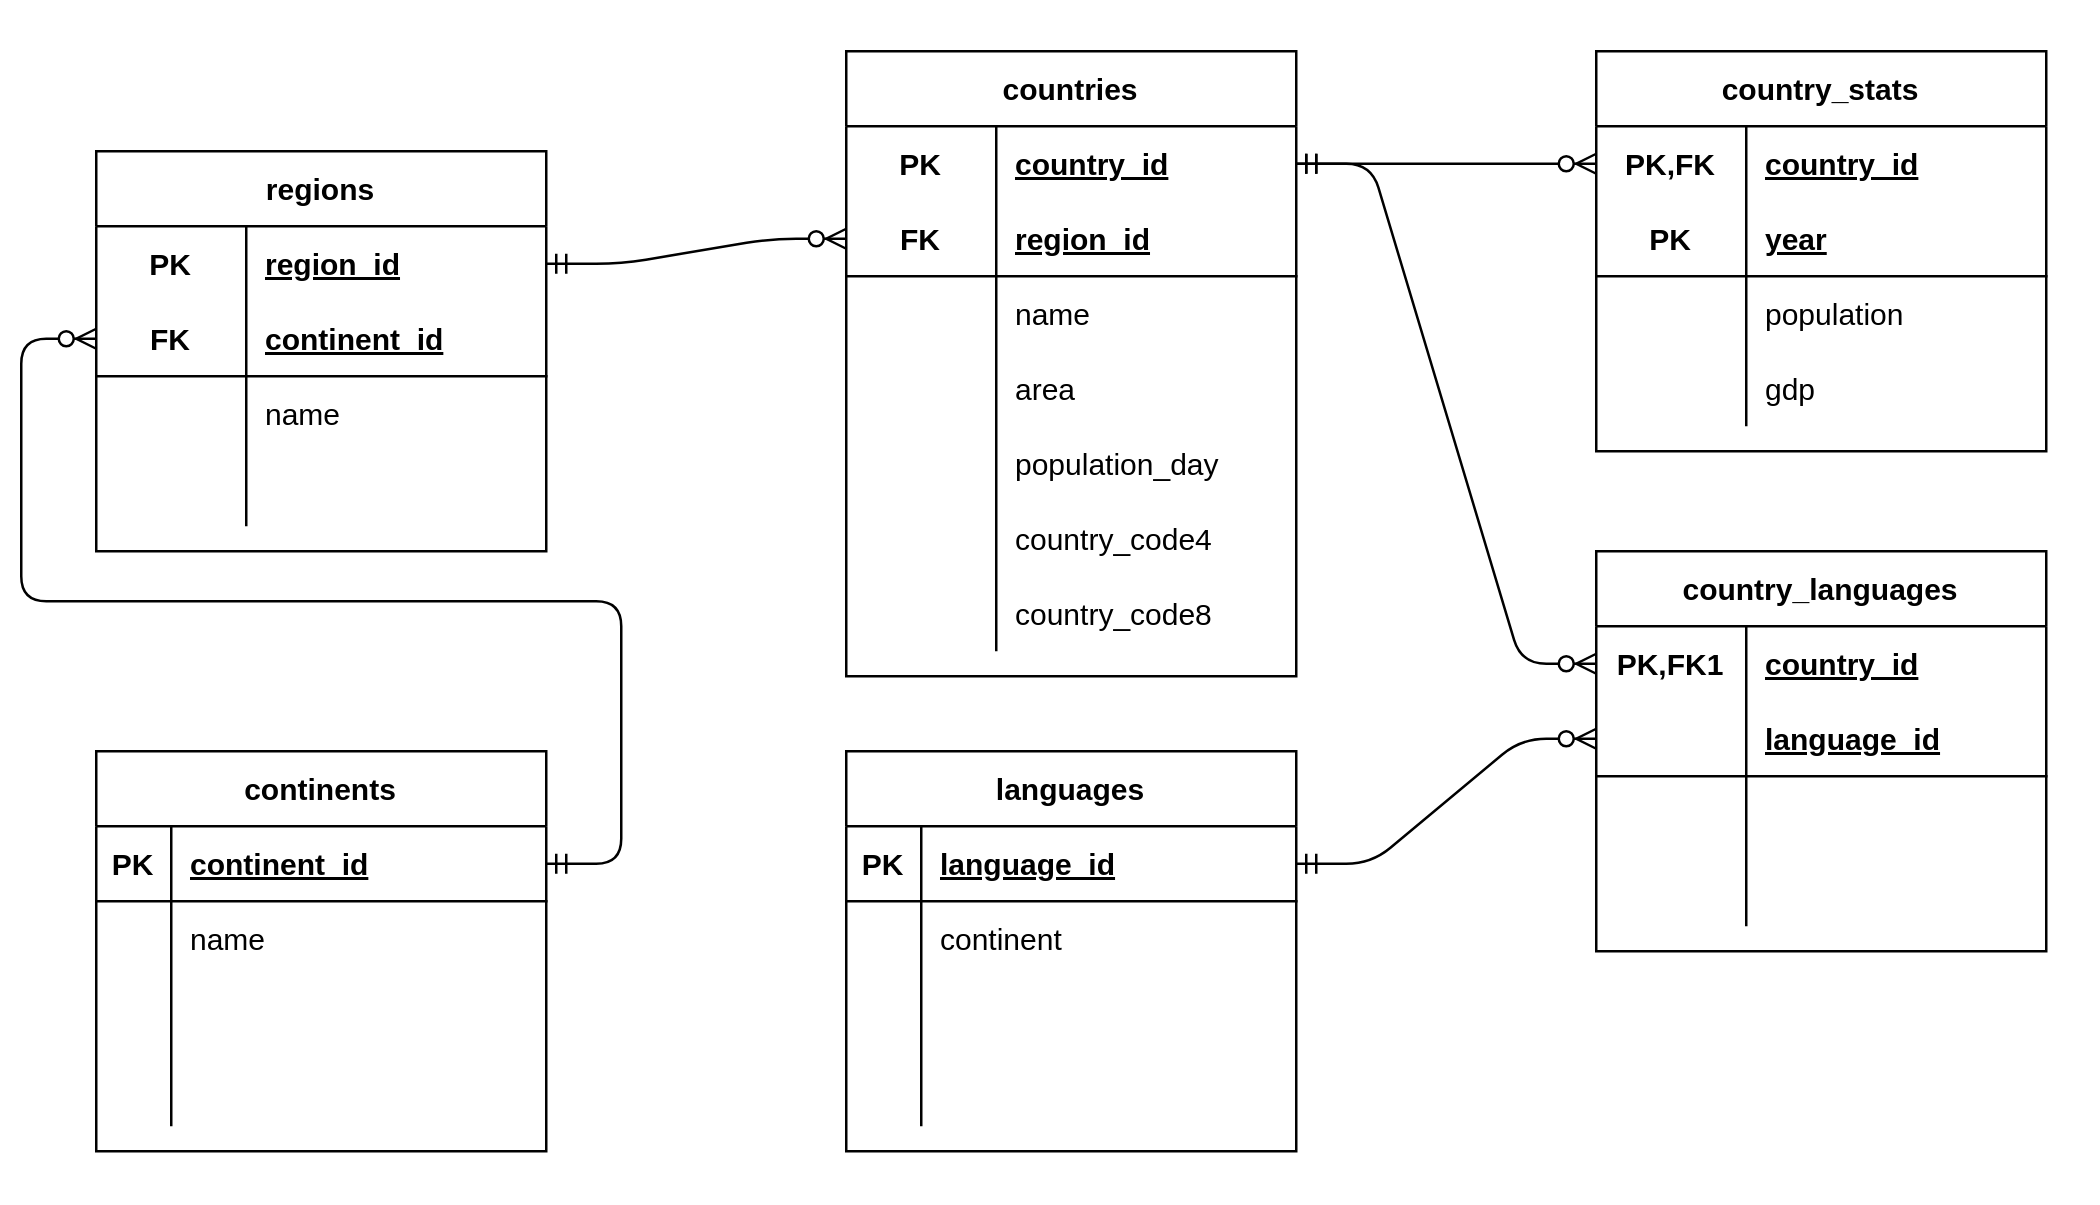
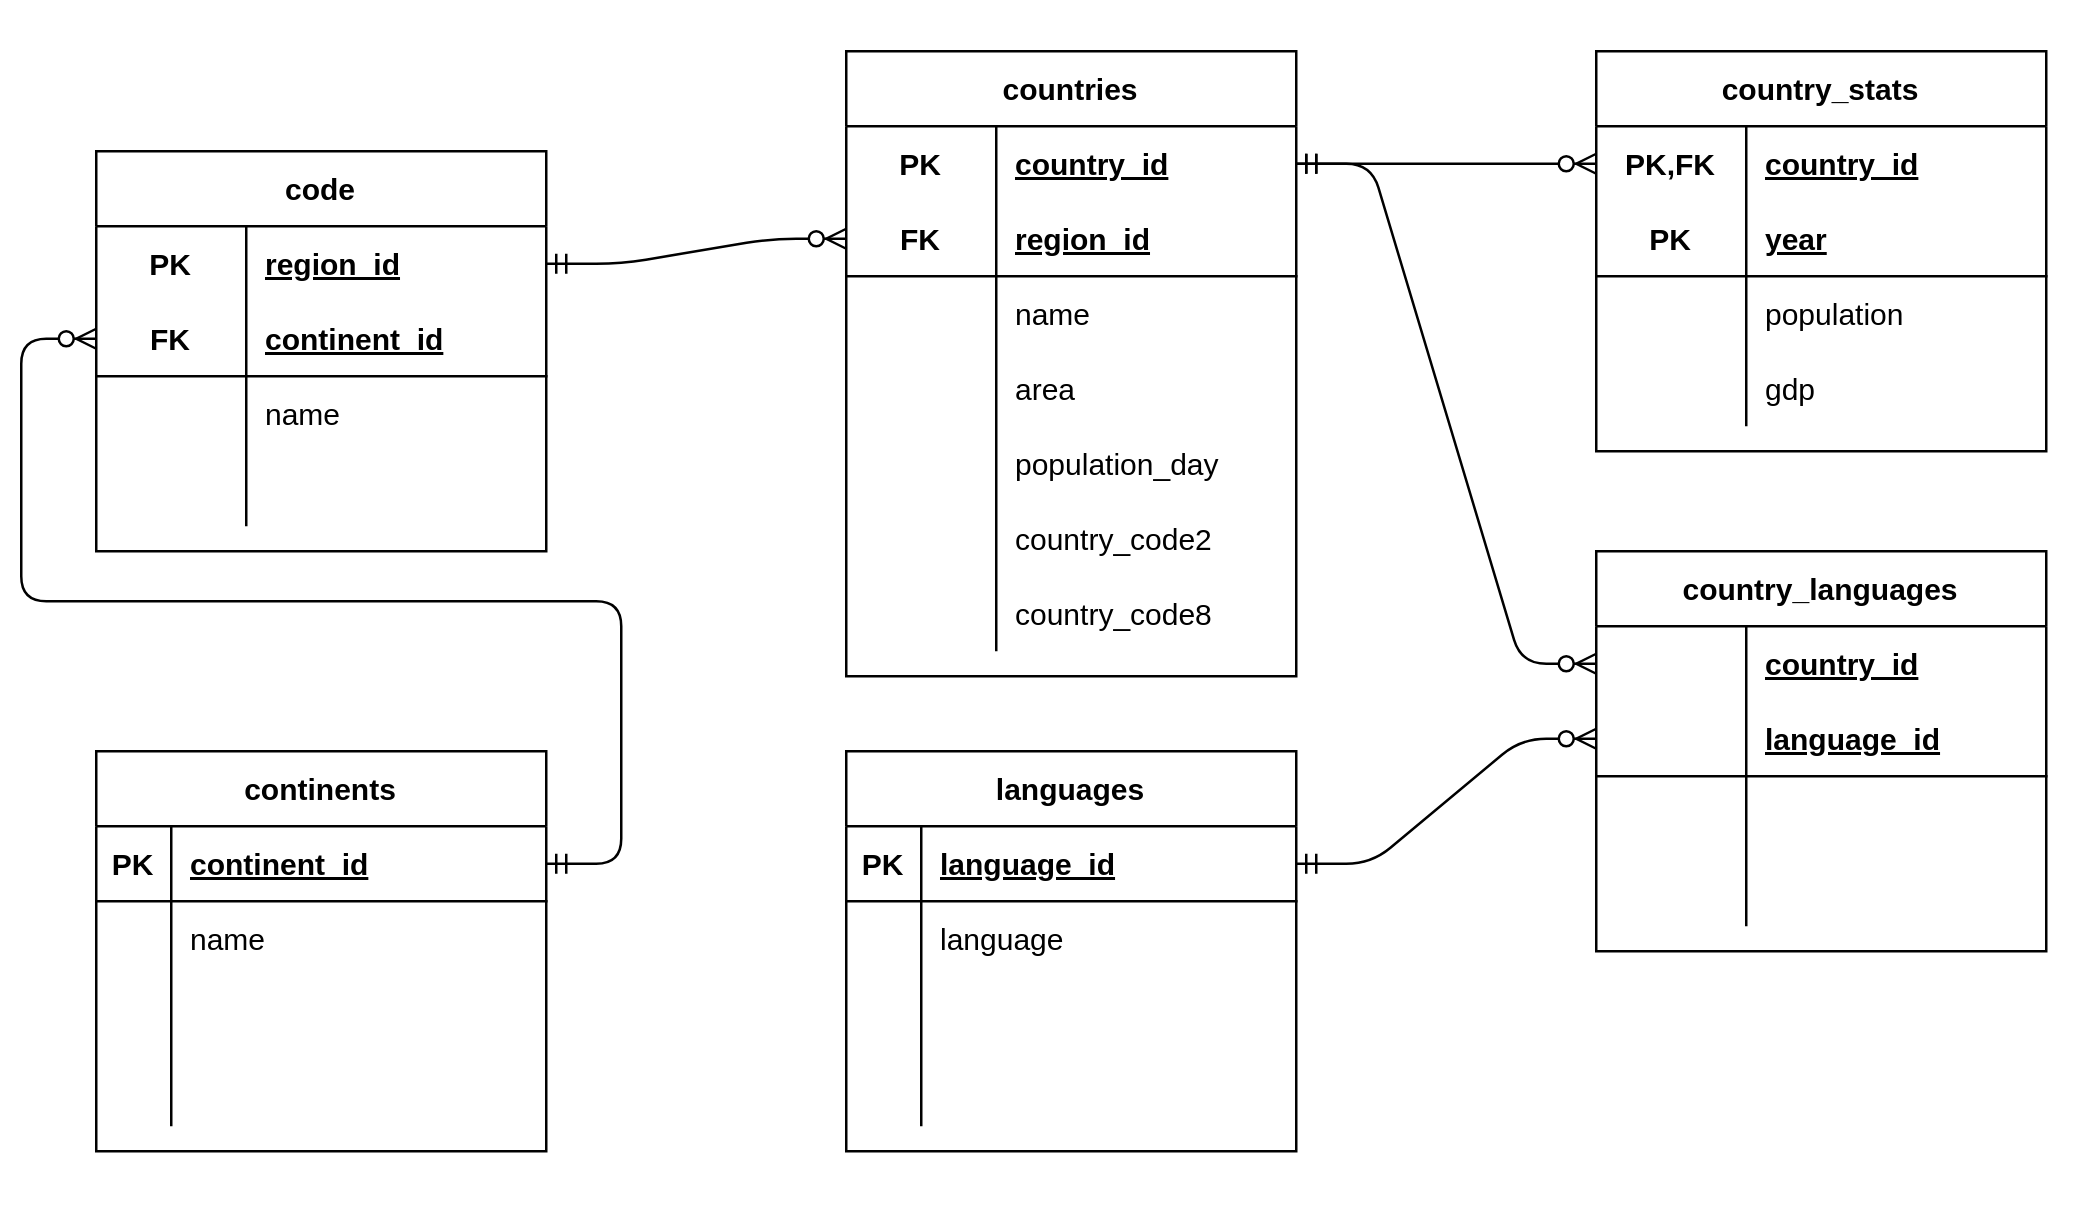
- <mxCell id="61" value="regions" style="shape=table;startSize=30;container=1;collapsible=1;childLayout=tableLayout;fixedRows=1;rowLines=0;fontStyle=1;align=center;resizeLast=1;" parent="1" vertex="1"><mxGeometry x="20" y="60" width="180" height="160" as="geometry" /></mxCell>
+ <mxCell id="61" value="code" style="shape=table;startSize=30;container=1;collapsible=1;childLayout=tableLayout;fixedRows=1;rowLines=0;fontStyle=1;align=center;resizeLast=1;" parent="1" vertex="1"><mxGeometry x="20" y="60" width="180" height="160" as="geometry" /></mxCell>
- <mxCell id="44" value="country_code4" style="shape=partialRectangle;connectable=0;fillColor=none;top=0;left=0;bottom=0;right=0;align=left;spacingLeft=6;overflow=hidden;" parent="42" vertex="1"><mxGeometry x="60" width="120" height="30" as="geometry" /></mxCell>
+ <mxCell id="44" value="country_code2" style="shape=partialRectangle;connectable=0;fillColor=none;top=0;left=0;bottom=0;right=0;align=left;spacingLeft=6;overflow=hidden;" parent="42" vertex="1"><mxGeometry x="60" width="120" height="30" as="geometry" /></mxCell>
- <mxCell id="4" value="PK,FK1" style="shape=partialRectangle;connectable=0;fillColor=none;top=0;left=0;bottom=0;right=0;fontStyle=1;overflow=hidden;" parent="3" vertex="1"><mxGeometry width="60" height="30" as="geometry" /></mxCell>
- <mxCell id="54" value="continent" style="shape=partialRectangle;connectable=0;fillColor=none;top=0;left=0;bottom=0;right=0;align=left;spacingLeft=6;overflow=hidden;" parent="52" vertex="1"><mxGeometry x="30" width="150" height="30" as="geometry" /></mxCell>
+ <mxCell id="54" value="language" style="shape=partialRectangle;connectable=0;fillColor=none;top=0;left=0;bottom=0;right=0;align=left;spacingLeft=6;overflow=hidden;" parent="52" vertex="1"><mxGeometry x="30" width="150" height="30" as="geometry" /></mxCell>
